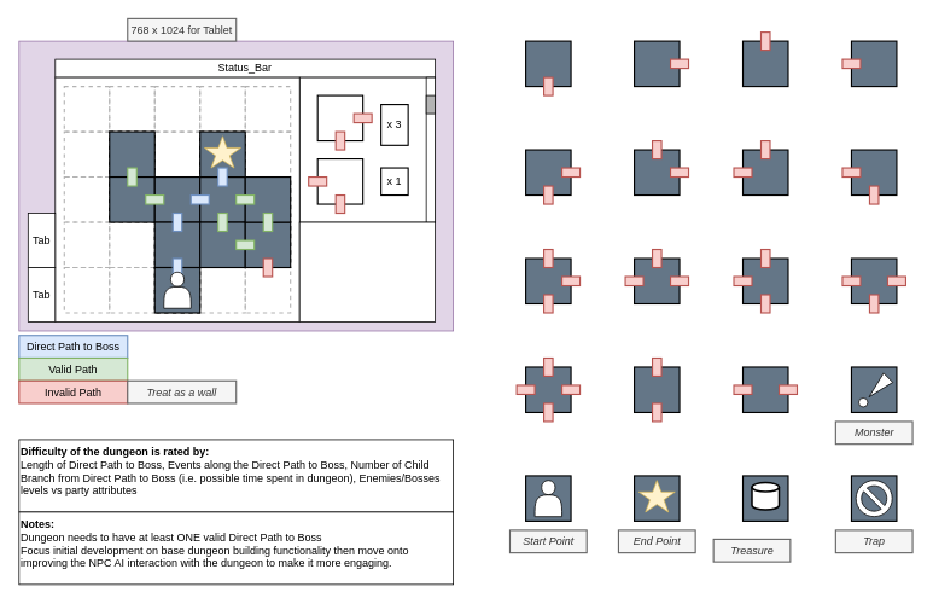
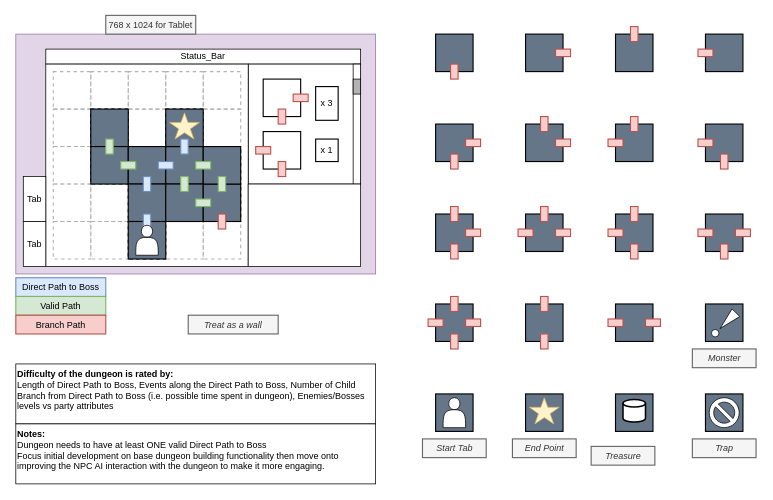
- <mxCell id="111" value="Invalid Path" style="rounded=0;whiteSpace=wrap;html=1;strokeWidth=1.5;fillColor=#f8cecc;strokeColor=#b85450;" vertex="1" parent="1"><mxGeometry x="20" y="420" width="120" height="25" as="geometry" /></mxCell>
+ <mxCell id="111" value="Branch Path" style="rounded=0;whiteSpace=wrap;html=1;strokeWidth=1.5;fillColor=#f8cecc;strokeColor=#b85450;" vertex="1" parent="1"><mxGeometry x="20" y="420" width="120" height="25" as="geometry" /></mxCell>
- <mxCell id="122" value="Treat as a wall" style="rounded=0;whiteSpace=wrap;html=1;strokeWidth=1.5;fillColor=#f5f5f5;strokeColor=#666666;fontStyle=2;fontColor=#333333;" vertex="1" parent="1"><mxGeometry x="140" y="420" width="120" height="25" as="geometry" /></mxCell>
+ <mxCell id="122" value="Treat as a wall" style="rounded=0;whiteSpace=wrap;html=1;strokeWidth=1.5;fillColor=#f5f5f5;strokeColor=#666666;fontStyle=2;fontColor=#333333;" vertex="1" parent="1"><mxGeometry x="250" y="420" width="120" height="25" as="geometry" /></mxCell>
- <mxCell id="126" value="Start Point" style="rounded=0;whiteSpace=wrap;html=1;strokeWidth=1.5;fillColor=#f5f5f5;strokeColor=#666666;fontStyle=2;fontColor=#333333;" vertex="1" parent="1"><mxGeometry x="562.5" y="585" width="85" height="25" as="geometry" /></mxCell>
+ <mxCell id="126" value="Start Tab" style="rounded=0;whiteSpace=wrap;html=1;strokeWidth=1.5;fillColor=#f5f5f5;strokeColor=#666666;fontStyle=2;fontColor=#333333;" vertex="1" parent="1"><mxGeometry x="562.5" y="585" width="85" height="25" as="geometry" /></mxCell>
